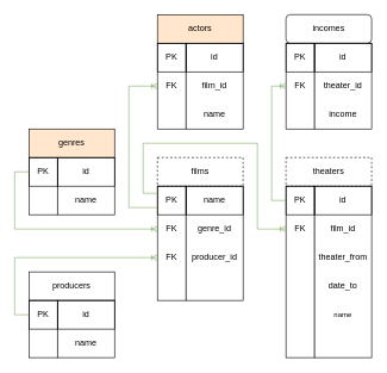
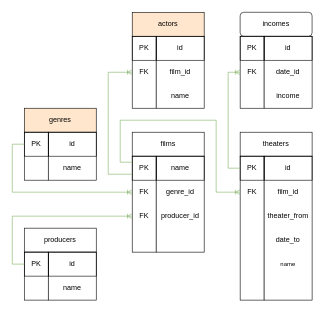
- <mxCell id="50" value="theater_id" style="text;html=1;strokeColor=none;fillColor=none;align=center;verticalAlign=middle;whiteSpace=wrap;rounded=0;" vertex="1" parent="1"><mxGeometry x="440" y="100" width="80" height="40" as="geometry" /></mxCell>
+ <mxCell id="50" value="date_id" style="text;html=1;strokeColor=none;fillColor=none;align=center;verticalAlign=middle;whiteSpace=wrap;rounded=0;" vertex="1" parent="1"><mxGeometry x="440" y="100" width="80" height="40" as="geometry" /></mxCell>
- <mxCell id="5" value="films" style="rounded=0;whiteSpace=wrap;html=1;dashed=1;" vertex="1" parent="1"><mxGeometry x="220" y="220" width="120" height="40" as="geometry" /></mxCell>
+ <mxCell id="5" value="films" style="rounded=0;whiteSpace=wrap;html=1;" vertex="1" parent="1"><mxGeometry x="220" y="220" width="120" height="40" as="geometry" /></mxCell>
- <mxCell id="2" value="theaters" style="rounded=0;whiteSpace=wrap;html=1;dashed=1;" vertex="1" parent="1"><mxGeometry x="400" y="220" width="120" height="40" as="geometry" /></mxCell>
+ <mxCell id="2" value="theaters" style="rounded=0;whiteSpace=wrap;html=1;" vertex="1" parent="1"><mxGeometry x="400" y="220" width="120" height="40" as="geometry" /></mxCell>
